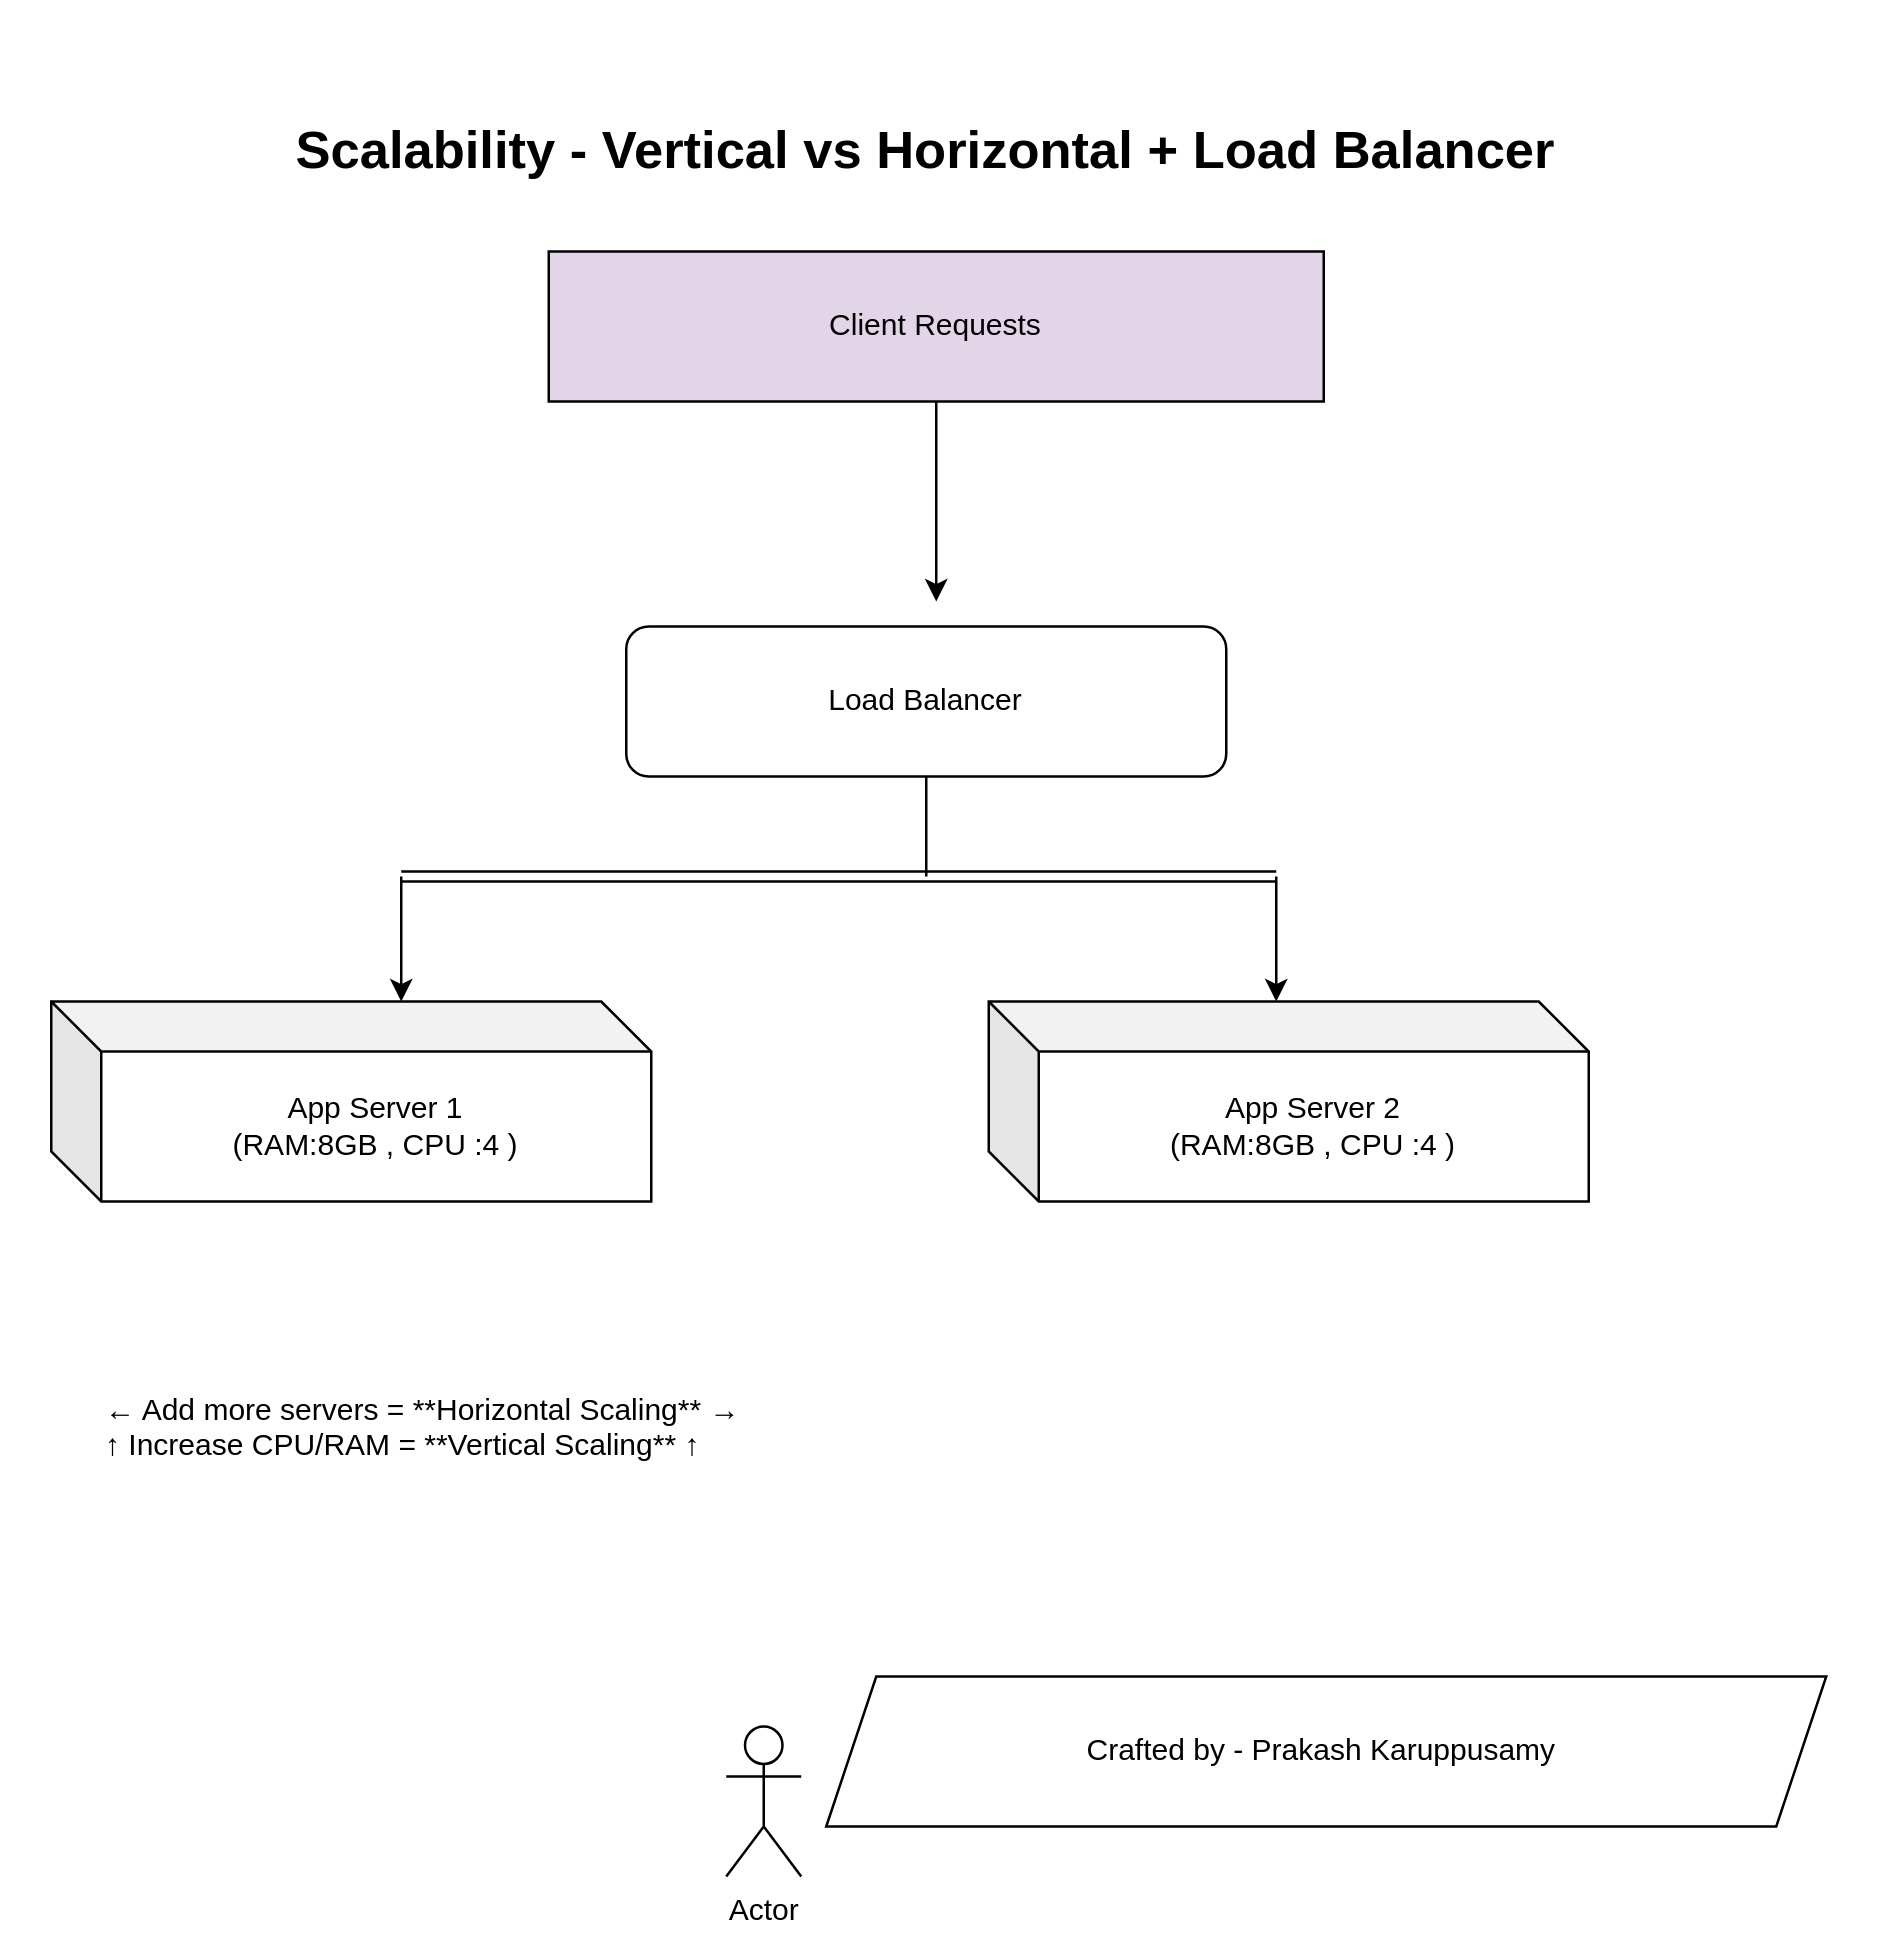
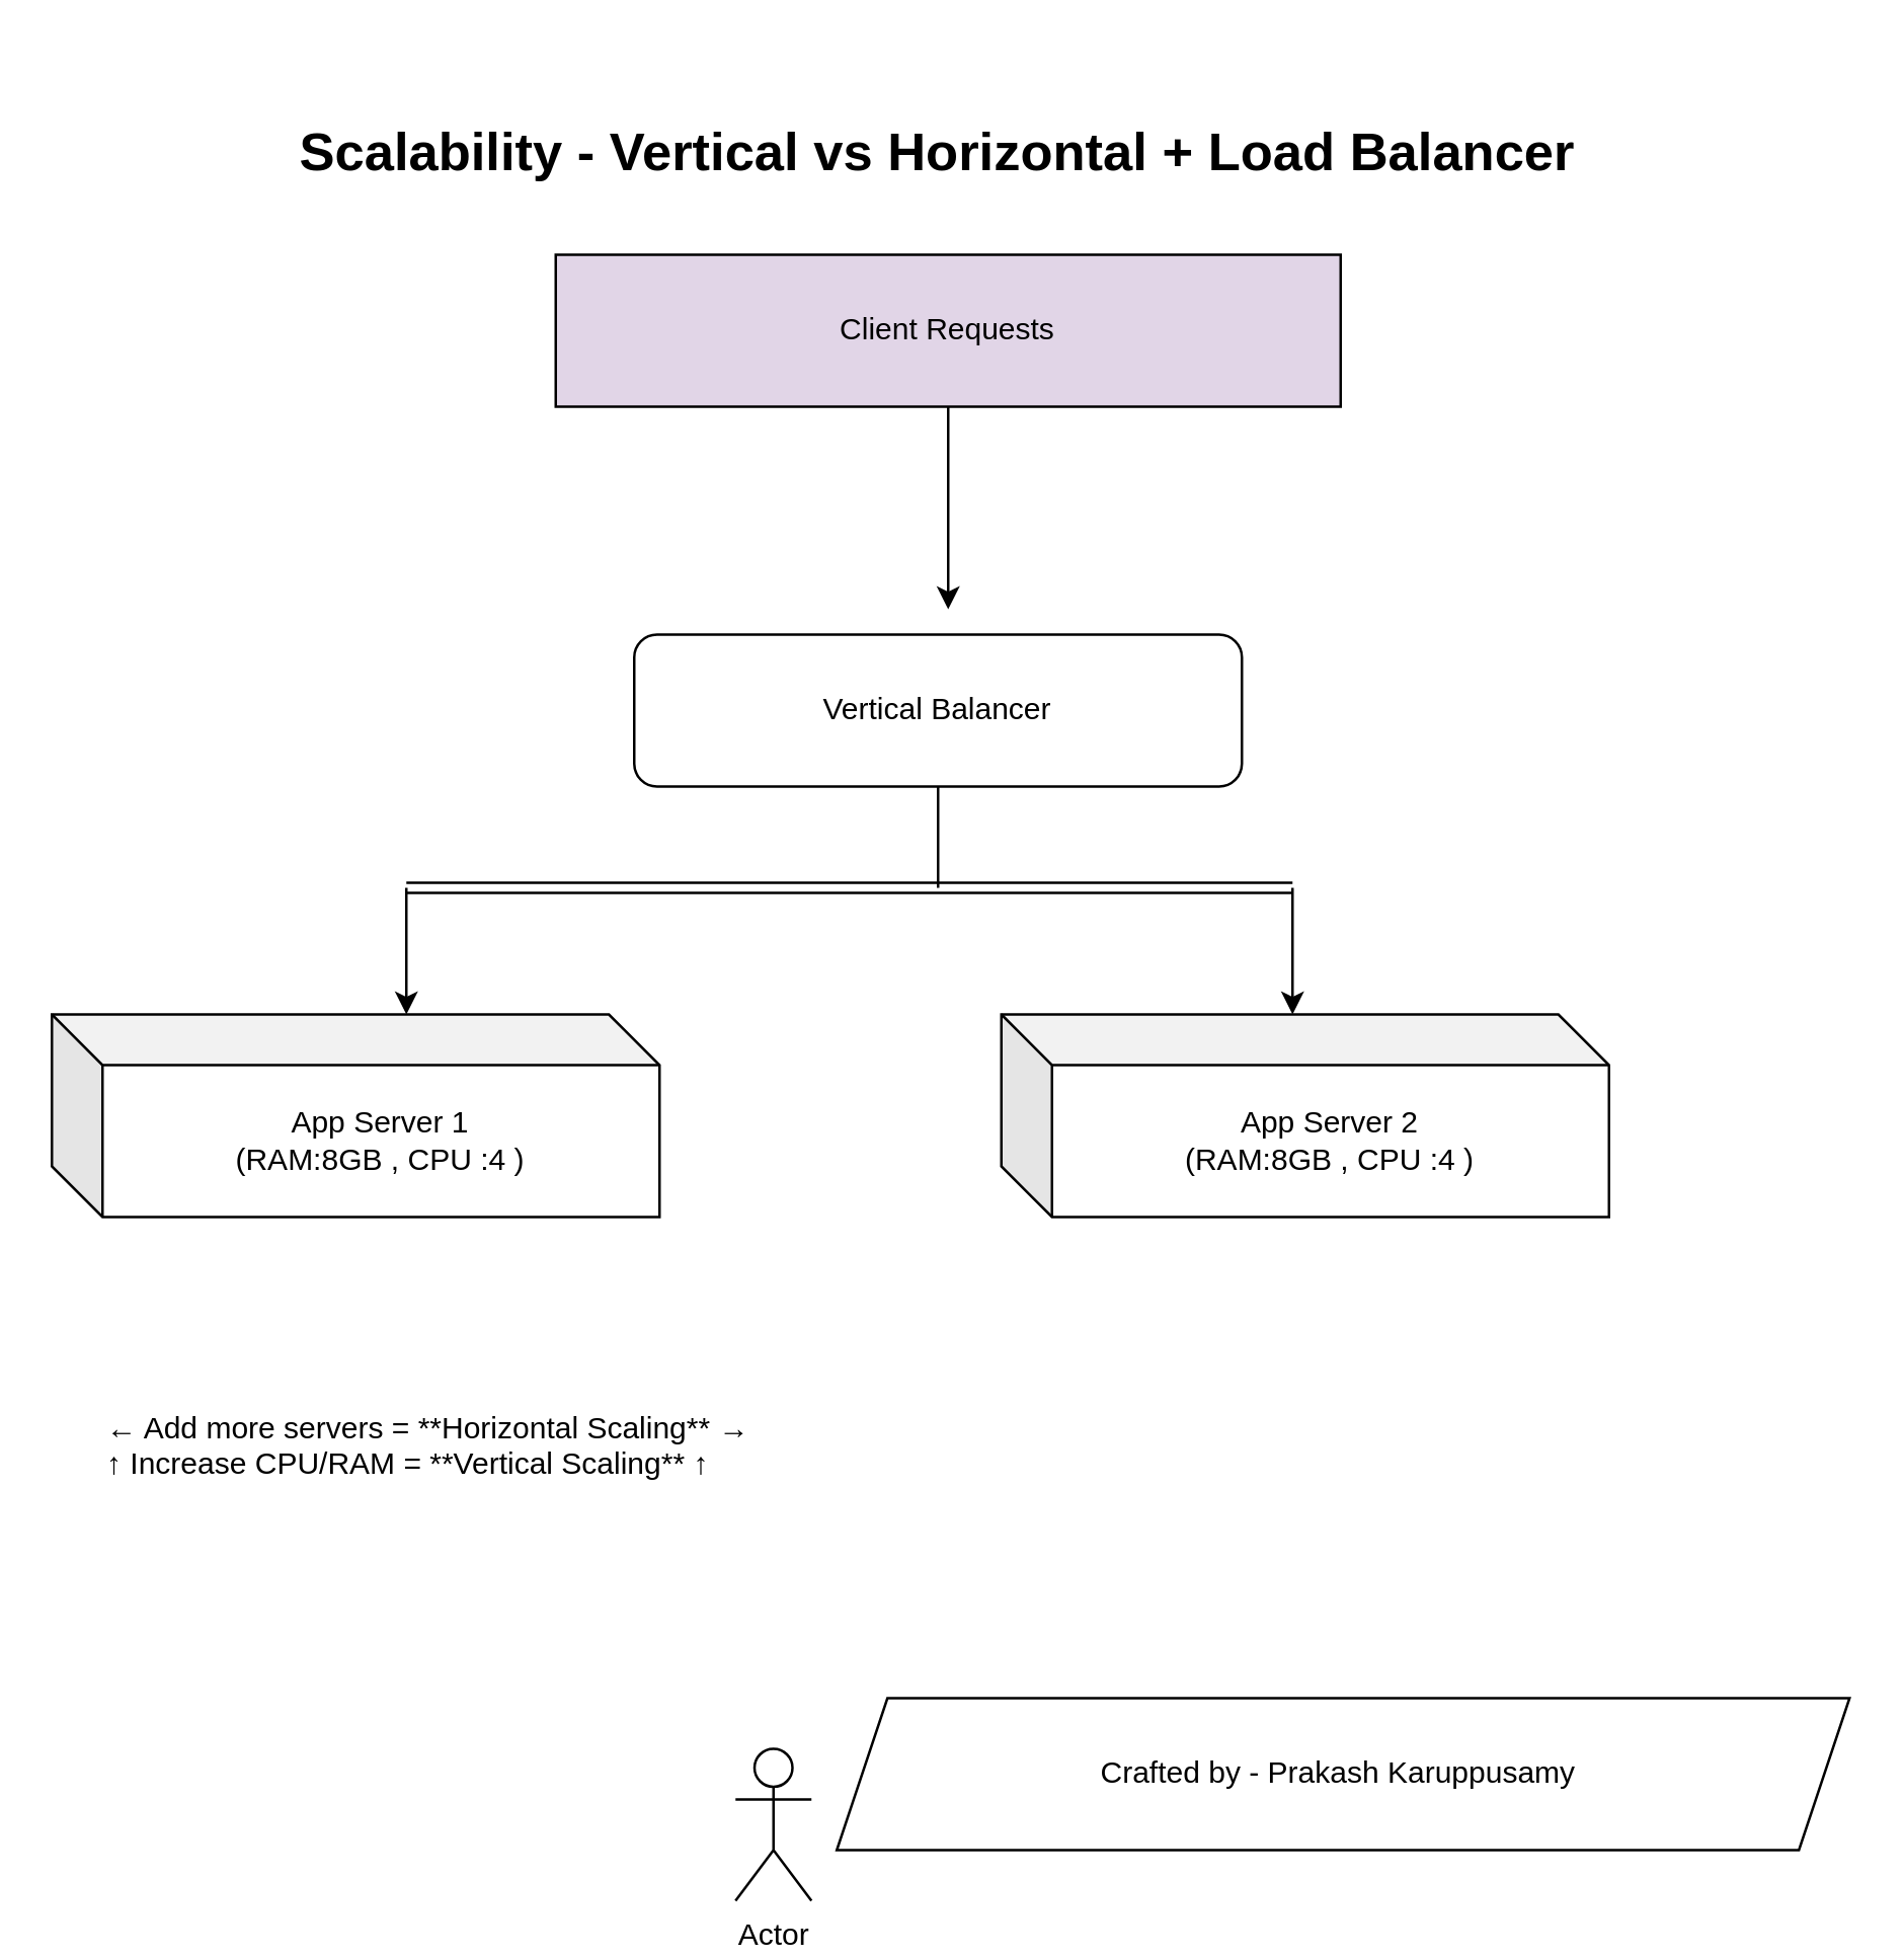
- <mxCell id="6" value="Load Balancer" style="rounded=1;whiteSpace=wrap;html=1;" vertex="1" parent="1"><mxGeometry x="250" y="250" width="240" height="60" as="geometry" /></mxCell>
+ <mxCell id="6" value="Vertical Balancer" style="rounded=1;whiteSpace=wrap;html=1;" vertex="1" parent="1"><mxGeometry x="250" y="250" width="240" height="60" as="geometry" /></mxCell>
